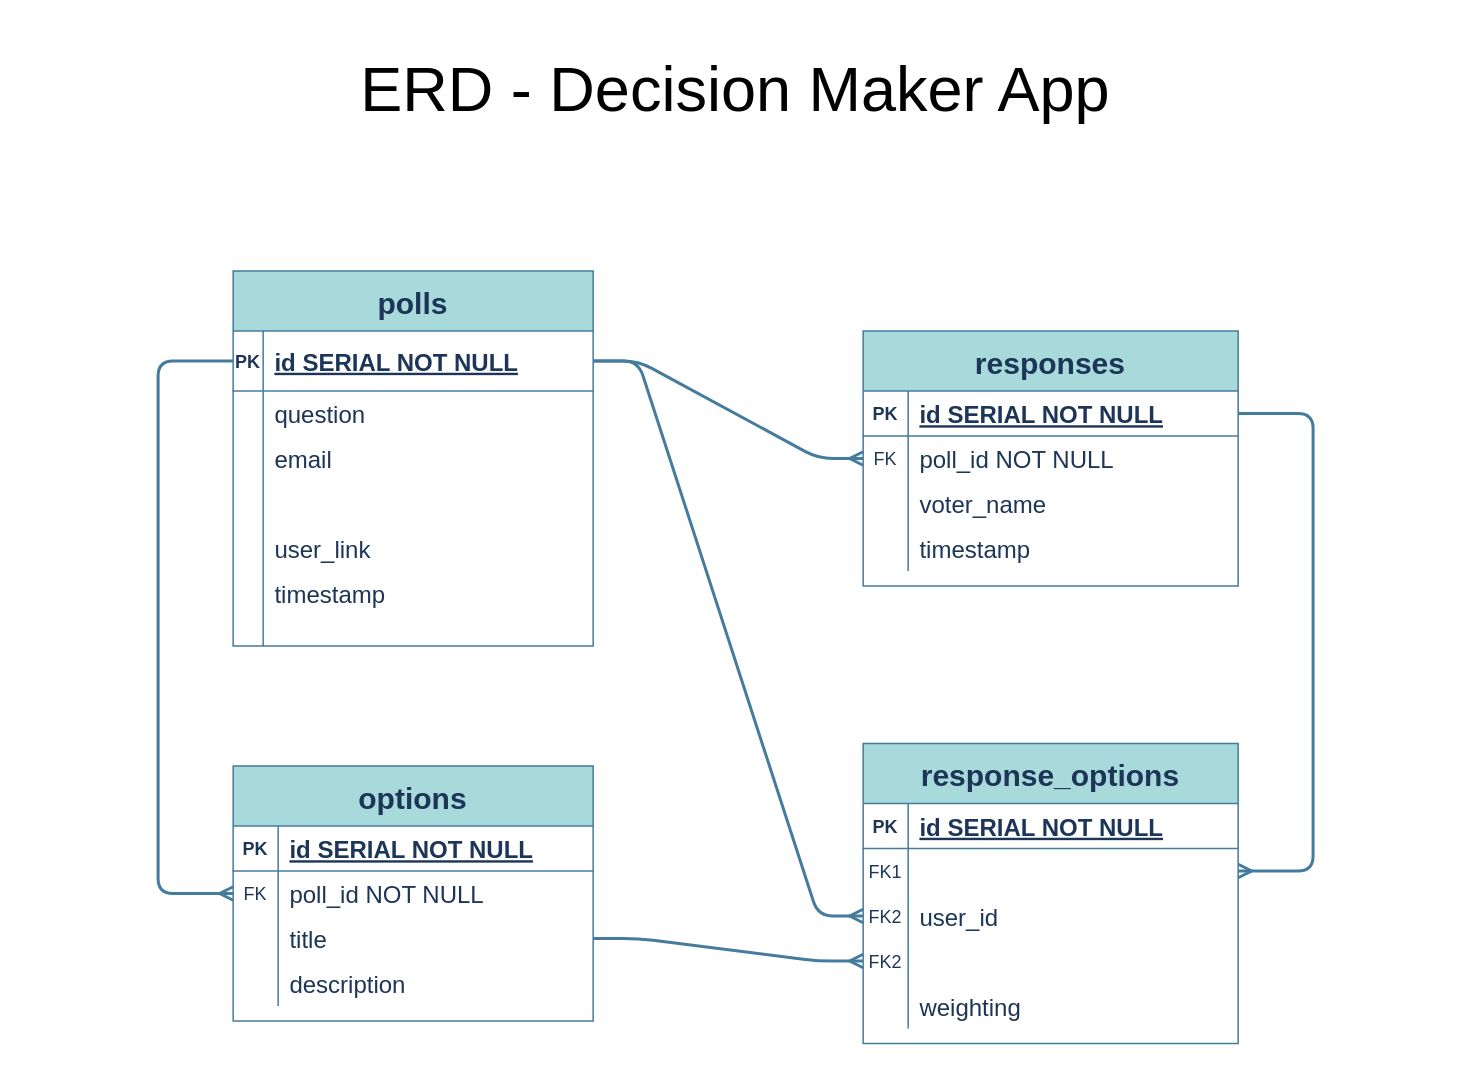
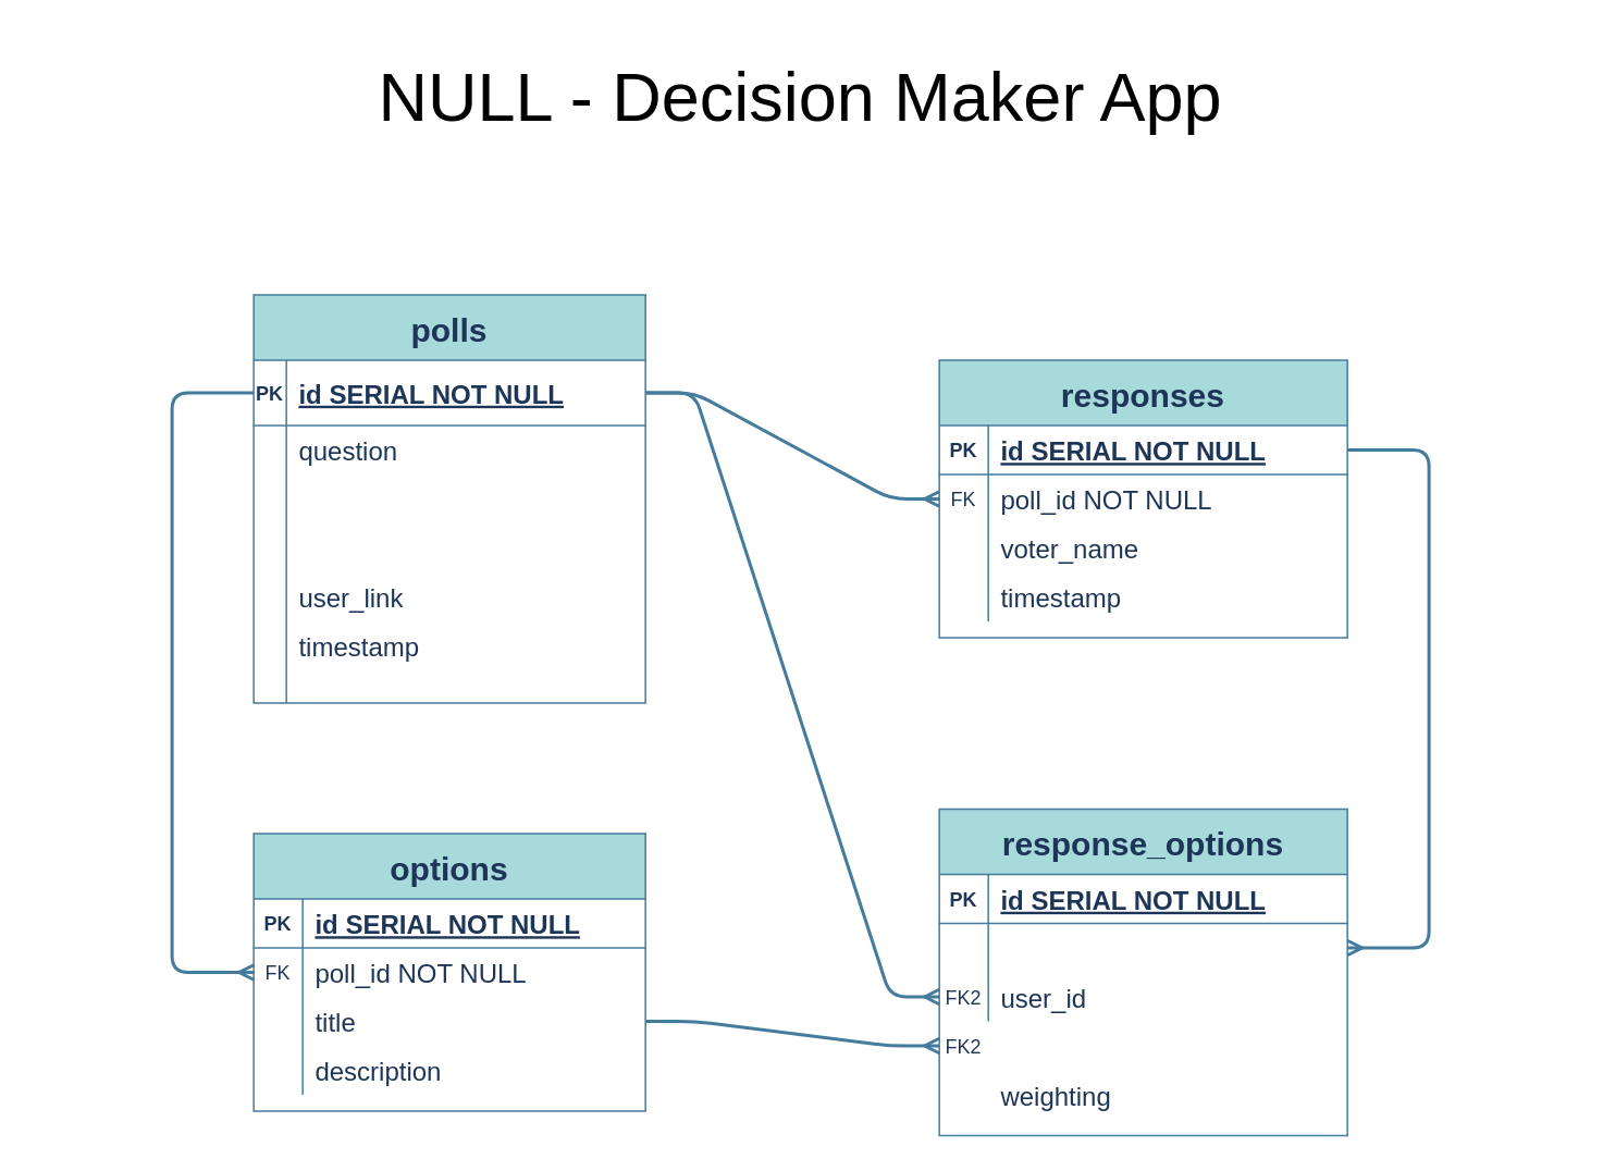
- <mxCell id="68" value="ERD - Decision Maker App" style="text;html=1;align=center;verticalAlign=middle;whiteSpace=wrap;rounded=0;fontSize=42;" vertex="1" parent="1"><mxGeometry x="20" y="20" width="940" height="80" as="geometry" /></mxCell>
+ <mxCell id="68" value="NULL - Decision Maker App" style="text;html=1;align=center;verticalAlign=middle;whiteSpace=wrap;rounded=0;fontSize=42;" vertex="1" parent="1"><mxGeometry x="20" y="20" width="940" height="80" as="geometry" /></mxCell>
- <mxCell id="25" value="email" style="shape=partialRectangle;overflow=hidden;connectable=0;fillColor=none;top=0;left=0;bottom=0;right=0;align=left;spacingLeft=6;verticalAlign=middle;fontSize=16;strokeColor=#457B9D;fontColor=#1D3557;" parent="23" vertex="1"><mxGeometry x="20" width="220" height="30" as="geometry" /></mxCell>
- <mxCell id="56" value="FK1" style="shape=partialRectangle;overflow=hidden;connectable=0;fillColor=none;top=0;left=0;bottom=0;right=0;strokeColor=#457B9D;fontColor=#1D3557;" parent="55" vertex="1"><mxGeometry width="30" height="30" as="geometry" /></mxCell>
